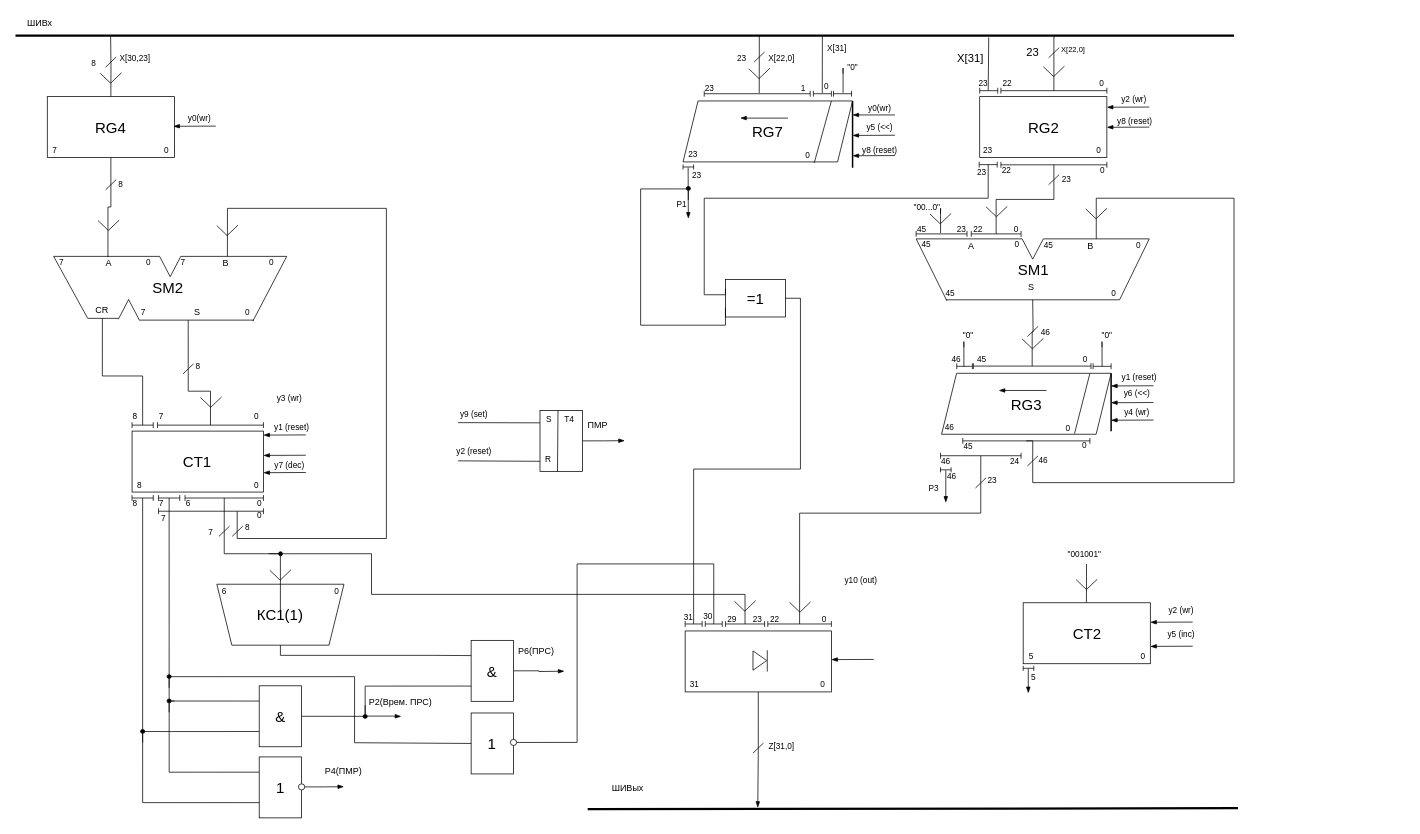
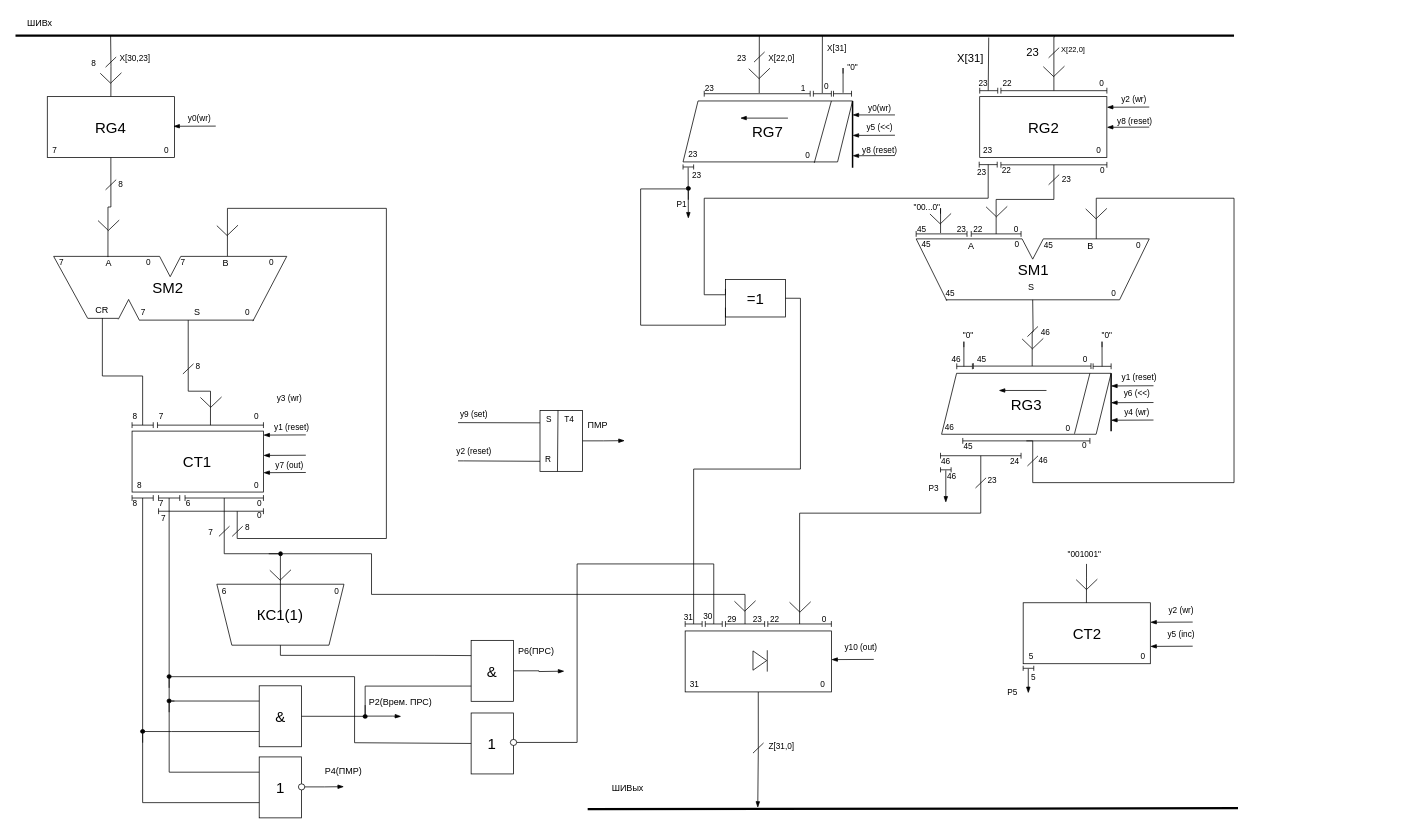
- <mxCell id="210" value="&lt;font style=&quot;font-size: 11px;&quot;&gt;y7 (dec)&lt;/font&gt;" style="text;html=1;align=center;verticalAlign=middle;resizable=0;points=[];autosize=1;strokeColor=none;fillColor=none;fontSize=12;" parent="2" vertex="1"><mxGeometry x="335.271" y="589.829" width="60" height="20" as="geometry" /></mxCell>
+ <mxCell id="210" value="&lt;font style=&quot;font-size: 11px;&quot;&gt;y7 (out)&lt;/font&gt;" style="text;html=1;align=center;verticalAlign=middle;resizable=0;points=[];autosize=1;strokeColor=none;fillColor=none;fontSize=12;" parent="2" vertex="1"><mxGeometry x="335.271" y="589.829" width="60" height="20" as="geometry" /></mxCell>
- <mxCell id="224" value="&lt;font style=&quot;font-size: 11px;&quot;&gt;y10 (out)&lt;/font&gt;" style="text;html=1;align=center;verticalAlign=middle;resizable=0;points=[];autosize=1;strokeColor=none;fillColor=none;fontSize=12;" parent="2" vertex="1"><mxGeometry x="1096.972" y="742.975" width="60" height="20" as="geometry" /></mxCell>
+ <mxCell id="224" value="&lt;font style=&quot;font-size: 11px;&quot;&gt;y10 (out)&lt;/font&gt;" style="text;html=1;align=center;verticalAlign=middle;resizable=0;points=[];autosize=1;strokeColor=none;fillColor=none;fontSize=12;" parent="2" vertex="1"><mxGeometry x="1096.972" y="832.975" width="60" height="20" as="geometry" /></mxCell>
+ <mxCell id="189" value="&lt;font style=&quot;font-size: 11px;&quot;&gt;P5&lt;/font&gt;" style="text;html=1;align=center;verticalAlign=middle;resizable=0;points=[];autosize=1;strokeColor=none;fillColor=none;fontSize=12;" parent="2" vertex="1"><mxGeometry x="1313.889" y="892.57" width="30" height="20" as="geometry" /></mxCell>
